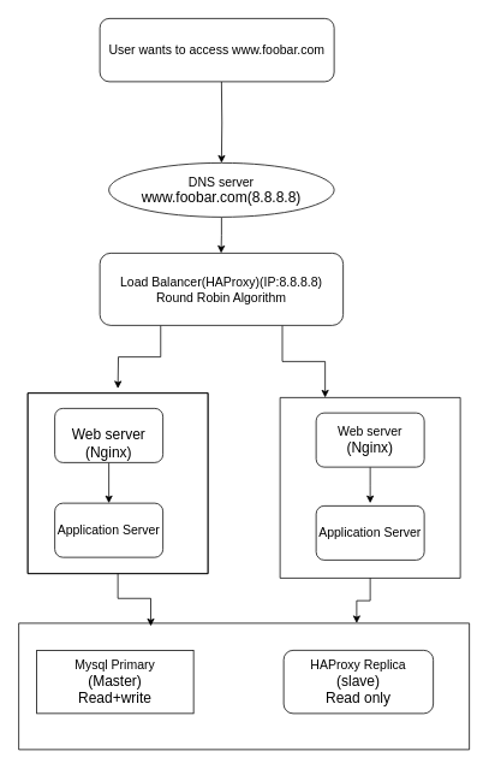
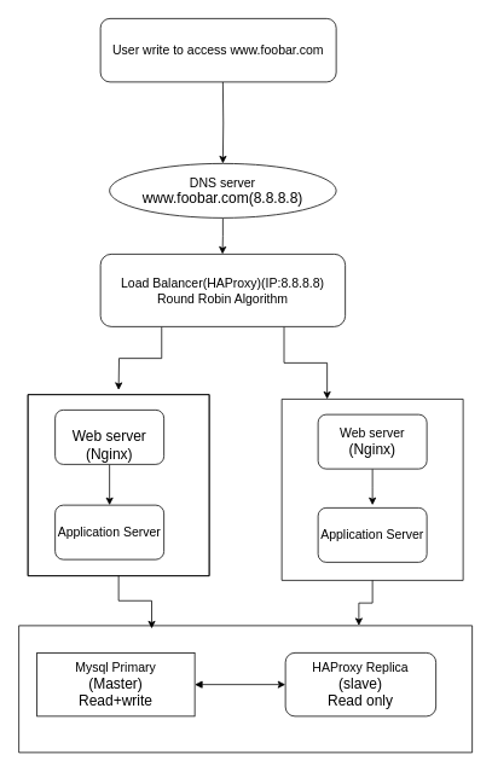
- <mxCell id="3" value="&lt;font style=&quot;font-size: 14px;&quot;&gt;User wants to access www.foobar.com&lt;/font&gt;" style="rounded=1;whiteSpace=wrap;html=1;" vertex="1" parent="1"><mxGeometry x="110" y="20" width="260" height="70" as="geometry" /></mxCell>
+ <mxCell id="3" value="&lt;font style=&quot;font-size: 14px;&quot;&gt;User write to access www.foobar.com&lt;/font&gt;" style="rounded=1;whiteSpace=wrap;html=1;" vertex="1" parent="1"><mxGeometry x="110" y="20" width="260" height="70" as="geometry" /></mxCell>
+ <mxCell id="12" style="edgeStyle=orthogonalEdgeStyle;rounded=0;orthogonalLoop=1;jettySize=auto;html=1;exitX=1;exitY=0.5;exitDx=0;exitDy=0;startArrow=block;startFill=1;" edge="1" parent="1" source="13" target="14"><mxGeometry relative="1" as="geometry" /></mxCell>
